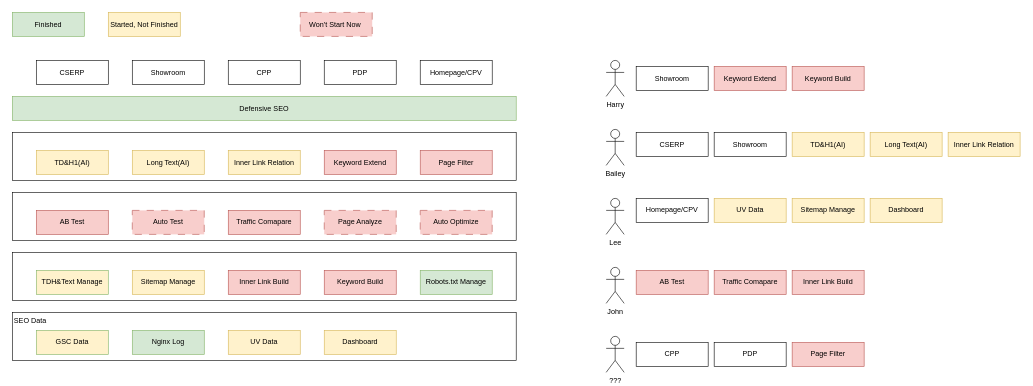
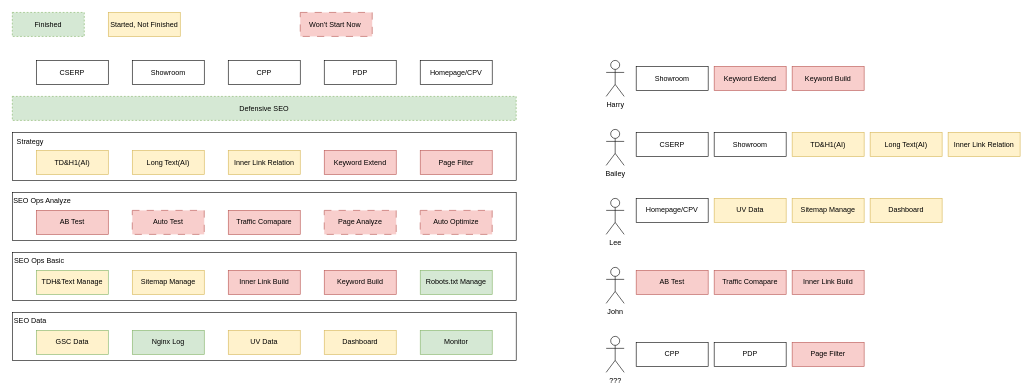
- <mxCell id="36" value="Finished" style="rounded=0;whiteSpace=wrap;html=1;fillColor=#d5e8d4;strokeColor=#82b366;" vertex="1" parent="1"><mxGeometry x="20" y="20" width="120" height="40" as="geometry" /></mxCell>
+ <mxCell id="36" value="Finished" style="rounded=0;whiteSpace=wrap;html=1;fillColor=#d5e8d4;strokeColor=#82b366;dashed=1;" vertex="1" parent="1"><mxGeometry x="20" y="20" width="120" height="40" as="geometry" /></mxCell>
- <mxCell id="38" value="Defensive SEO" style="rounded=0;whiteSpace=wrap;html=1;fillColor=#d5e8d4;strokeColor=#82b366;" vertex="1" parent="1"><mxGeometry x="20" y="160" width="840" height="40" as="geometry" /></mxCell>
+ <mxCell id="38" value="Defensive SEO" style="rounded=0;whiteSpace=wrap;html=1;fillColor=#d5e8d4;strokeColor=#82b366;dashed=1;" vertex="1" parent="1"><mxGeometry x="20" y="160" width="840" height="40" as="geometry" /></mxCell>
+ <mxCell id="34" value="Strategy" style="text;html=1;align=center;verticalAlign=middle;whiteSpace=wrap;rounded=0;" vertex="1" parent="1"><mxGeometry x="20" y="220" width="60" height="30" as="geometry" /></mxCell>
+ <mxCell id="22" value="SEO Ops Analyze" style="text;html=1;align=center;verticalAlign=middle;whiteSpace=wrap;rounded=0;" vertex="1" parent="1"><mxGeometry x="20" y="320" width="100" height="30" as="geometry" /></mxCell>
+ <mxCell id="11" value="SEO Ops Basic" style="text;html=1;align=center;verticalAlign=middle;whiteSpace=wrap;rounded=0;" parent="1" vertex="1"><mxGeometry x="20" y="420" width="90" height="30" as="geometry" /></mxCell>
+ <mxCell id="16" value="Monitor" style="rounded=0;whiteSpace=wrap;html=1;fillColor=#d5e8d4;strokeColor=#82b366;" parent="1" vertex="1"><mxGeometry x="700" y="550" width="120" height="40" as="geometry" /></mxCell>
